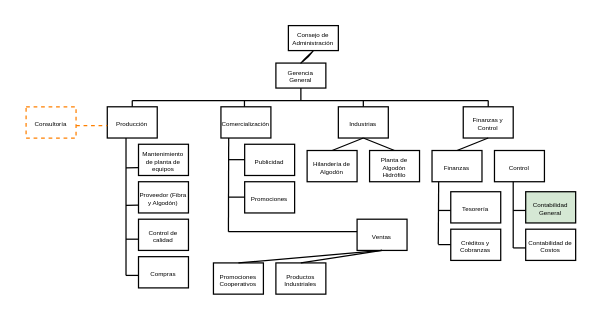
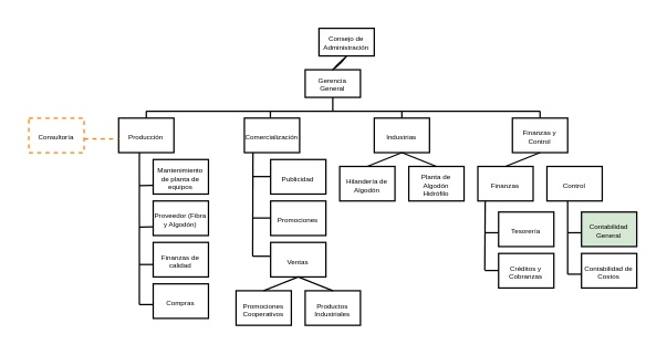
- <mxCell id="20" value="Ventas" style="rounded=0;whiteSpace=wrap;html=1;fontSize=5;" parent="1" vertex="1"><mxGeometry x="285" y="175" width="40" height="25" as="geometry" /></mxCell>
+ <mxCell id="20" value="Ventas" style="rounded=0;whiteSpace=wrap;html=1;fontSize=5;" parent="1" vertex="1"><mxGeometry x="195" y="175" width="40" height="25" as="geometry" /></mxCell>
- <mxCell id="4" value="Control de calidad" style="rounded=0;whiteSpace=wrap;html=1;fontSize=5;" parent="1" vertex="1"><mxGeometry x="110" y="175" width="40" height="25" as="geometry" /></mxCell>
+ <mxCell id="4" value="Finanzas de calidad" style="rounded=0;whiteSpace=wrap;html=1;fontSize=5;" parent="1" vertex="1"><mxGeometry x="110" y="175" width="40" height="25" as="geometry" /></mxCell>
